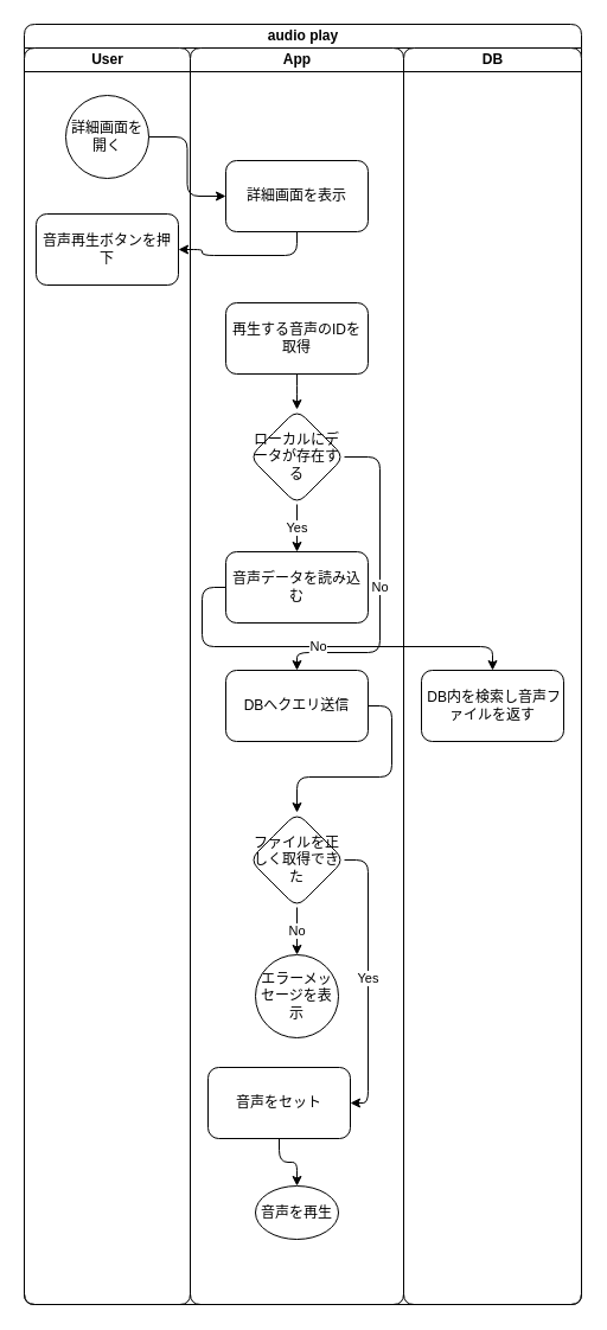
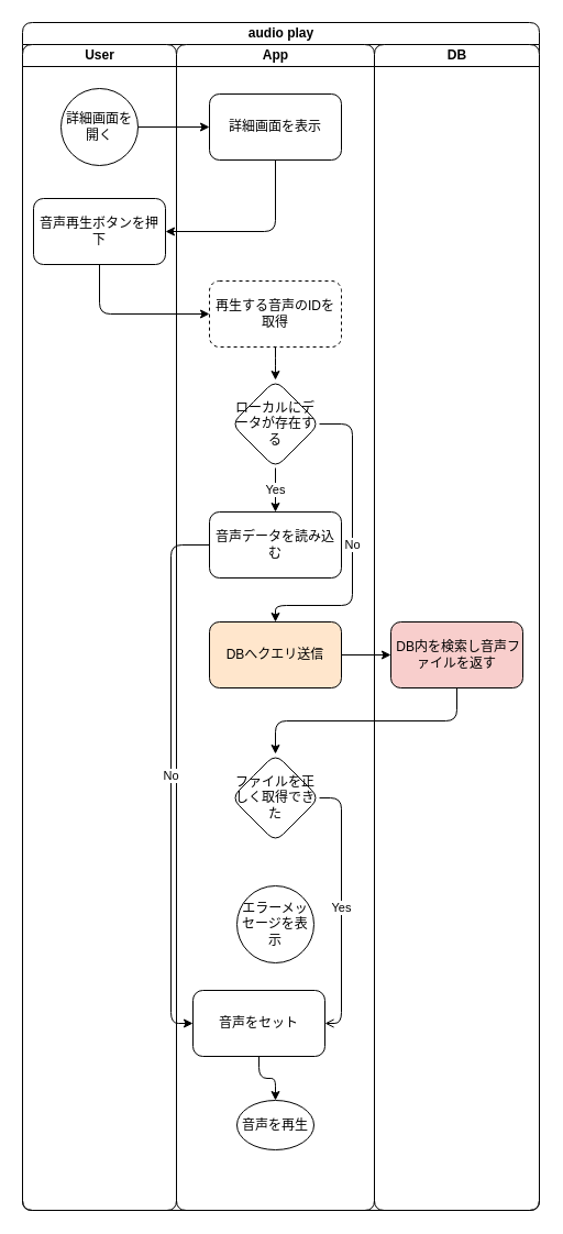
- <mxCell id="7" value="詳細画面を表示" style="whiteSpace=wrap;html=1;rounded=1;" parent="6" vertex="1"><mxGeometry x="30" y="95" width="120" height="60" as="geometry" /></mxCell>
+ <mxCell id="7" value="詳細画面を表示" style="whiteSpace=wrap;html=1;rounded=1;" parent="6" vertex="1"><mxGeometry x="30" y="45" width="120" height="60" as="geometry" /></mxCell>
+ <mxCell id="26" style="edgeStyle=orthogonalEdgeStyle;rounded=1;orthogonalLoop=1;jettySize=auto;html=1;exitX=0.5;exitY=1;exitDx=0;exitDy=0;entryX=0;entryY=0.5;entryDx=0;entryDy=0;" edge="1" parent="2" source="5" target="13"><mxGeometry relative="1" as="geometry" /></mxCell>
- <mxCell id="13" value="再生する音声のIDを取得" style="whiteSpace=wrap;html=1;rounded=1;" vertex="1" parent="6"><mxGeometry x="30" y="215" width="120" height="60" as="geometry" /></mxCell>
+ <mxCell id="13" value="再生する音声のIDを取得" style="whiteSpace=wrap;html=1;rounded=1;dashed=1;" vertex="1" parent="6"><mxGeometry x="30" y="215" width="120" height="60" as="geometry" /></mxCell>
- <mxCell id="20" value="No" style="edgeStyle=orthogonalEdgeStyle;rounded=1;orthogonalLoop=1;jettySize=auto;html=1;exitX=0;exitY=0.5;exitDx=0;exitDy=0;" edge="1" parent="6" source="21" target="24"><mxGeometry relative="1" as="geometry" /></mxCell>
+ <mxCell id="20" value="No" style="edgeStyle=orthogonalEdgeStyle;rounded=1;orthogonalLoop=1;jettySize=auto;html=1;exitX=0;exitY=0.5;exitDx=0;exitDy=0;entryX=0;entryY=0.5;entryDx=0;entryDy=0;" edge="1" parent="6" source="21" target="19"><mxGeometry relative="1" as="geometry" /></mxCell>
- <mxCell id="17" value="DBへクエリ送信" style="whiteSpace=wrap;html=1;rounded=1;" vertex="1" parent="6"><mxGeometry x="30" y="525" width="120" height="60" as="geometry" /></mxCell>
+ <mxCell id="17" value="DBへクエリ送信" style="whiteSpace=wrap;html=1;rounded=1;fillColor=#ffe6cc;" vertex="1" parent="6"><mxGeometry x="30" y="525" width="120" height="60" as="geometry" /></mxCell>
- <mxCell id="24" value="&amp;nbsp;DB内を検索し音声ファイルを返す" style="whiteSpace=wrap;html=1;rounded=1;" parent="23" vertex="1"><mxGeometry x="15" y="525" width="120" height="60" as="geometry" /></mxCell>
+ <mxCell id="24" value="&amp;nbsp;DB内を検索し音声ファイルを返す" style="whiteSpace=wrap;html=1;rounded=1;fillColor=#f8cecc;" parent="23" vertex="1"><mxGeometry x="15" y="525" width="120" height="60" as="geometry" /></mxCell>
- <mxCell id="29" style="edgeStyle=orthogonalEdgeStyle;rounded=1;orthogonalLoop=1;jettySize=auto;html=1;exitX=1;exitY=0.5;exitDx=0;exitDy=0;" edge="1" parent="2" source="17" target="10"><mxGeometry relative="1" as="geometry" /></mxCell>
+ <mxCell id="29" style="edgeStyle=orthogonalEdgeStyle;rounded=1;orthogonalLoop=1;jettySize=auto;html=1;exitX=1;exitY=0.5;exitDx=0;exitDy=0;entryX=0;entryY=0.5;entryDx=0;entryDy=0;" edge="1" parent="2" source="17" target="24"><mxGeometry relative="1" as="geometry" /></mxCell>
+ <mxCell id="27" style="edgeStyle=orthogonalEdgeStyle;rounded=1;orthogonalLoop=1;jettySize=auto;html=1;exitX=0.5;exitY=1;exitDx=0;exitDy=0;" edge="1" parent="2" source="24" target="10"><mxGeometry relative="1" as="geometry" /></mxCell>
- <mxCell id="8" value="No" style="edgeStyle=orthogonalEdgeStyle;rounded=1;orthogonalLoop=1;jettySize=auto;html=1;exitX=0.5;exitY=1;exitDx=0;exitDy=0;" edge="1" parent="6" source="10" target="11"><mxGeometry relative="1" as="geometry" /></mxCell>
- <mxCell id="9" value="Yes" style="edgeStyle=orthogonalEdgeStyle;rounded=1;orthogonalLoop=1;jettySize=auto;html=1;exitX=1;exitY=0.5;exitDx=0;exitDy=0;entryX=1;entryY=0.5;entryDx=0;entryDy=0;" edge="1" parent="6" source="10" target="19"><mxGeometry relative="1" as="geometry" /></mxCell>
+ <mxCell id="9" value="Yes" style="edgeStyle=orthogonalEdgeStyle;rounded=1;orthogonalLoop=1;jettySize=auto;html=1;exitX=1;exitY=0.5;exitDx=0;exitDy=0;entryX=1;entryY=0.5;entryDx=0;entryDy=0;endArrow=open;" edge="1" parent="6" source="10" target="19"><mxGeometry relative="1" as="geometry" /></mxCell>
